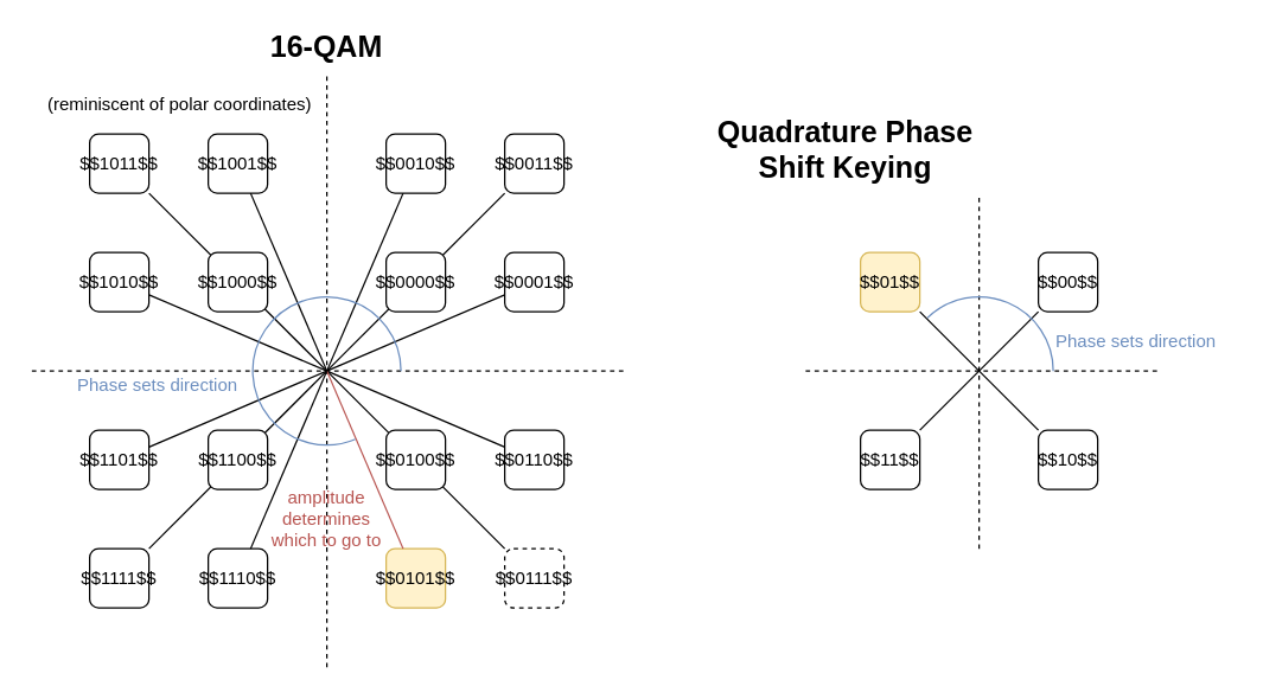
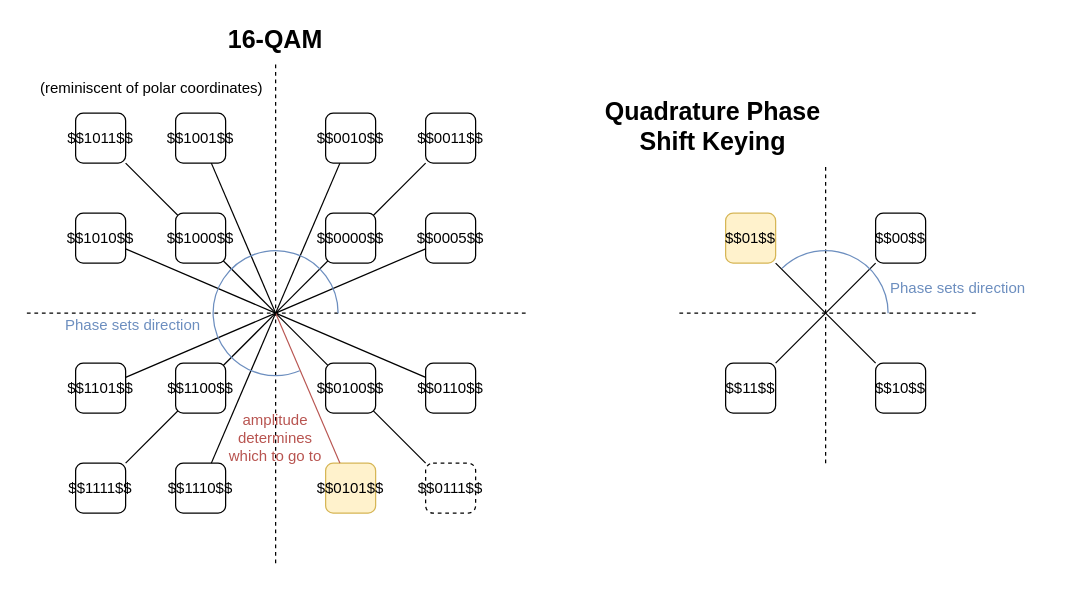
- <mxCell id="9" value="$$0001$$" style="rounded=1;whiteSpace=wrap;html=1;" vertex="1" parent="1"><mxGeometry x="340" y="170" width="40" height="40" as="geometry" /></mxCell>
+ <mxCell id="9" value="$$0005$$" style="rounded=1;whiteSpace=wrap;html=1;" vertex="1" parent="1"><mxGeometry x="340" y="170" width="40" height="40" as="geometry" /></mxCell>
